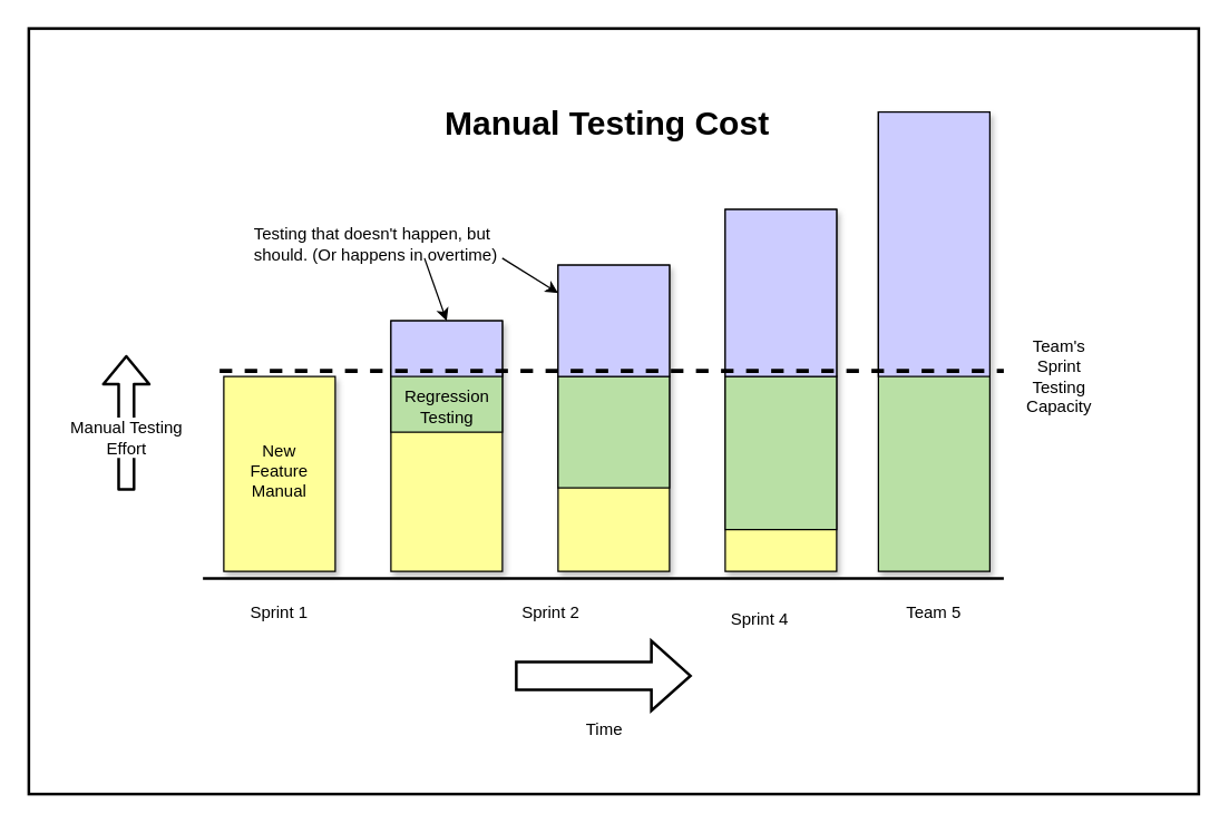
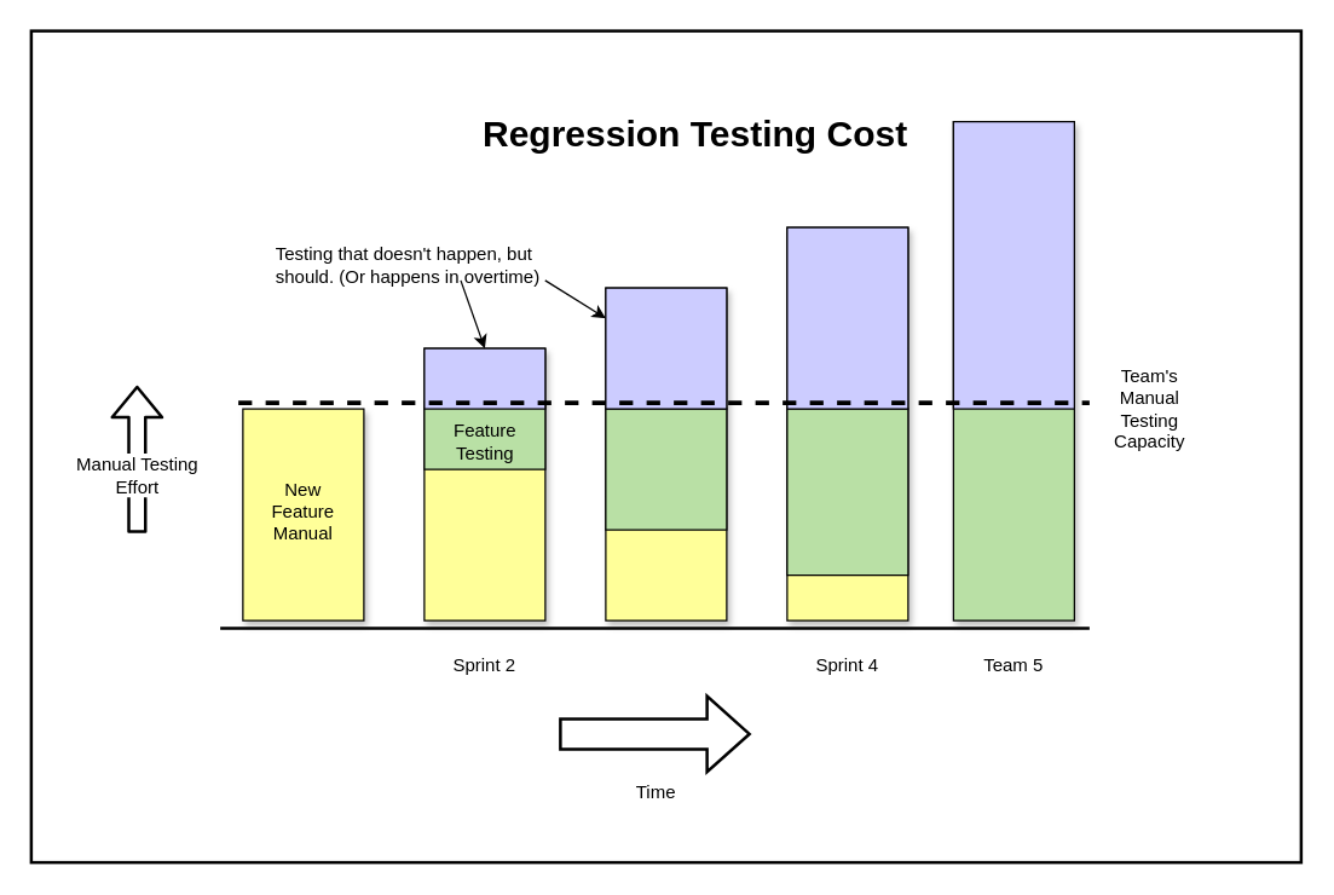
- <mxCell id="3" value="&lt;h1&gt;Manual Testing Cost&lt;/h1&gt;" style="text;html=1;strokeColor=none;fillColor=none;spacing=5;spacingTop=-20;whiteSpace=wrap;overflow=hidden;rounded=0;" parent="1" vertex="1"><mxGeometry x="314" y="69" width="420" height="50" as="geometry" /></mxCell>
+ <mxCell id="3" value="&lt;h1&gt;Regression Testing Cost&lt;/h1&gt;" style="text;html=1;strokeColor=none;fillColor=none;spacing=5;spacingTop=-20;whiteSpace=wrap;overflow=hidden;rounded=0;" parent="1" vertex="1"><mxGeometry x="314" y="69" width="420" height="50" as="geometry" /></mxCell>
- <mxCell id="30" value="Team's Sprint Testing Capacity" style="text;html=1;strokeColor=none;fillColor=none;align=center;verticalAlign=middle;whiteSpace=wrap;rounded=0;shadow=0;" parent="1" vertex="1"><mxGeometry x="740" y="260" width="40" height="20" as="geometry" /></mxCell>
+ <mxCell id="30" value="Team's Manual Testing Capacity" style="text;html=1;strokeColor=none;fillColor=none;align=center;verticalAlign=middle;whiteSpace=wrap;rounded=0;shadow=0;" parent="1" vertex="1"><mxGeometry x="740" y="260" width="40" height="20" as="geometry" /></mxCell>
- <mxCell id="33" value="Regression Testing" style="text;html=1;strokeColor=none;fillColor=none;align=center;verticalAlign=middle;whiteSpace=wrap;rounded=0;shadow=0;" parent="1" vertex="1"><mxGeometry x="292.5" y="280" width="55" height="23" as="geometry" /></mxCell>
+ <mxCell id="33" value="Feature Testing" style="text;html=1;strokeColor=none;fillColor=none;align=center;verticalAlign=middle;whiteSpace=wrap;rounded=0;shadow=0;" parent="1" vertex="1"><mxGeometry x="292.5" y="280" width="55" height="23" as="geometry" /></mxCell>
- <mxCell id="10" value="Sprint 1" style="text;html=1;strokeColor=none;fillColor=none;align=center;verticalAlign=middle;whiteSpace=wrap;rounded=0;" parent="1" vertex="1"><mxGeometry x="165" y="430" width="70" height="20" as="geometry" /></mxCell>
- <mxCell id="11" value="Sprint 2" style="text;html=1;strokeColor=none;fillColor=none;align=center;verticalAlign=middle;whiteSpace=wrap;rounded=0;" parent="1" vertex="1"><mxGeometry x="360" y="430" width="70" height="20" as="geometry" /></mxCell>
+ <mxCell id="11" value="Sprint 2" style="text;html=1;strokeColor=none;fillColor=none;align=center;verticalAlign=middle;whiteSpace=wrap;rounded=0;" parent="1" vertex="1"><mxGeometry x="285" y="430" width="70" height="20" as="geometry" /></mxCell>
- <mxCell id="12" value="Sprint 4" style="text;html=1;strokeColor=none;fillColor=none;align=center;verticalAlign=middle;whiteSpace=wrap;rounded=0;" parent="1" vertex="1"><mxGeometry x="510" y="435" width="70" height="20" as="geometry" /></mxCell>
+ <mxCell id="12" value="Sprint 4" style="text;html=1;strokeColor=none;fillColor=none;align=center;verticalAlign=middle;whiteSpace=wrap;rounded=0;" parent="1" vertex="1"><mxGeometry x="525" y="430" width="70" height="20" as="geometry" /></mxCell>
